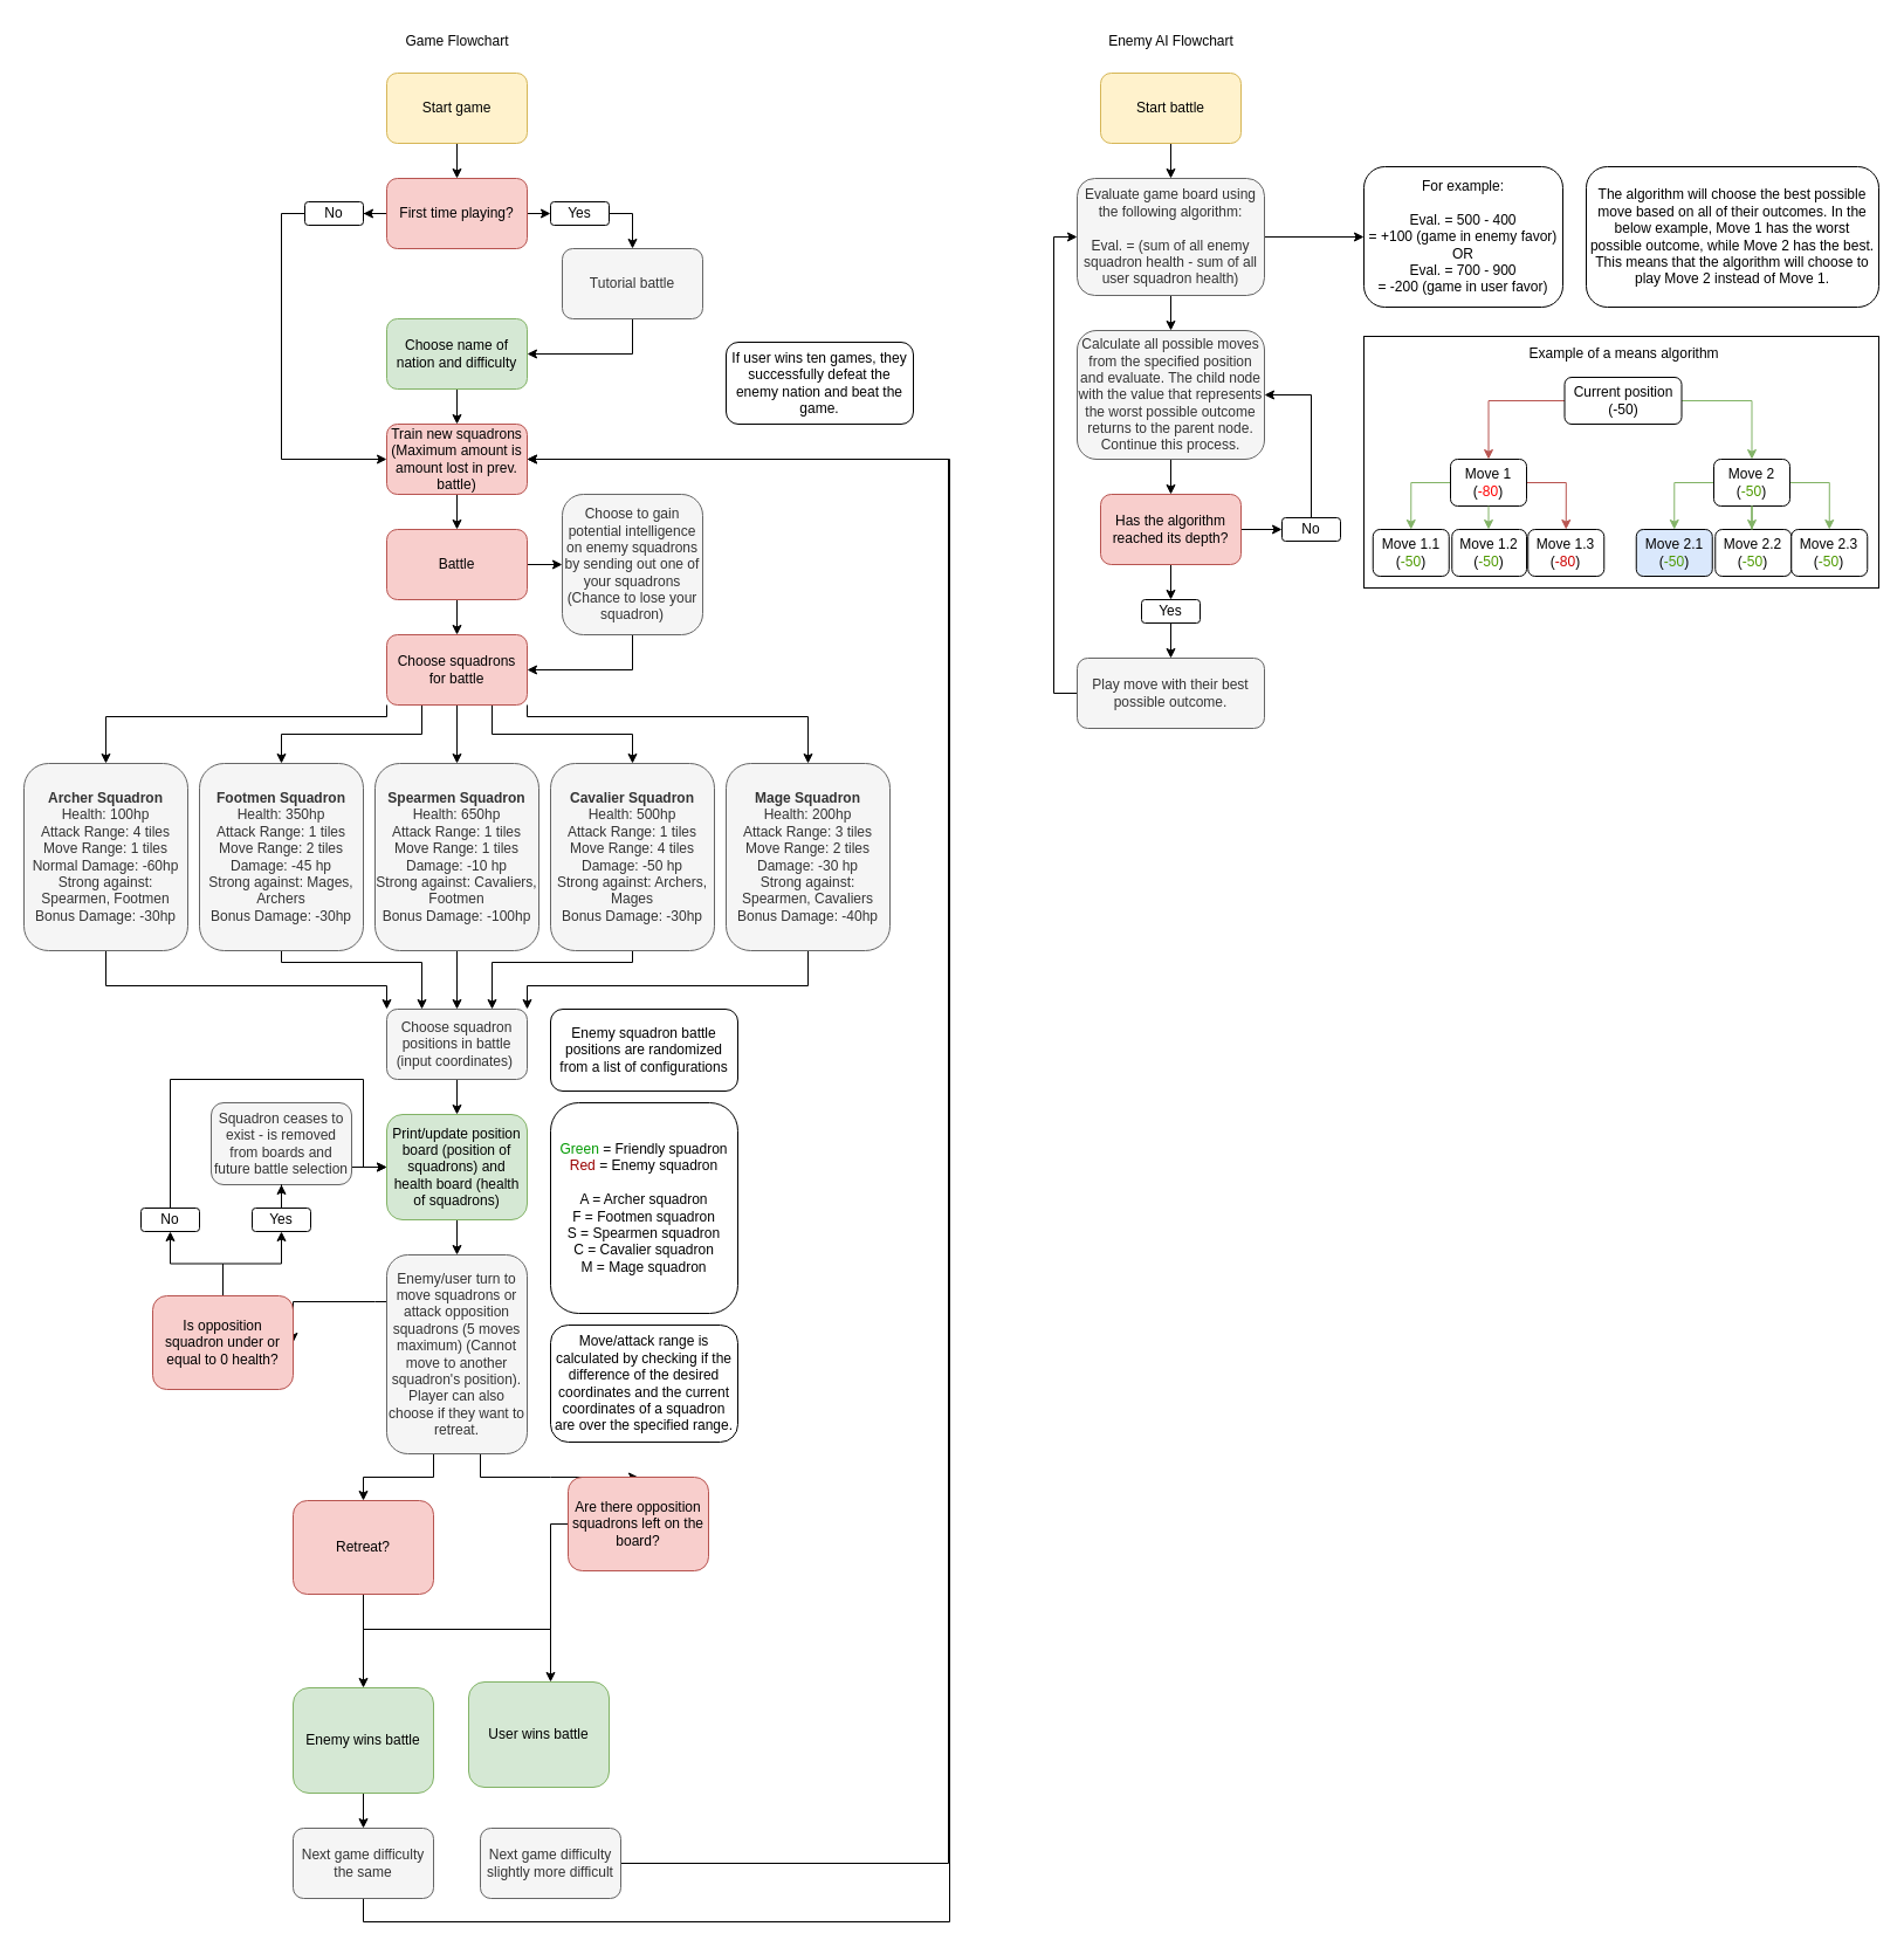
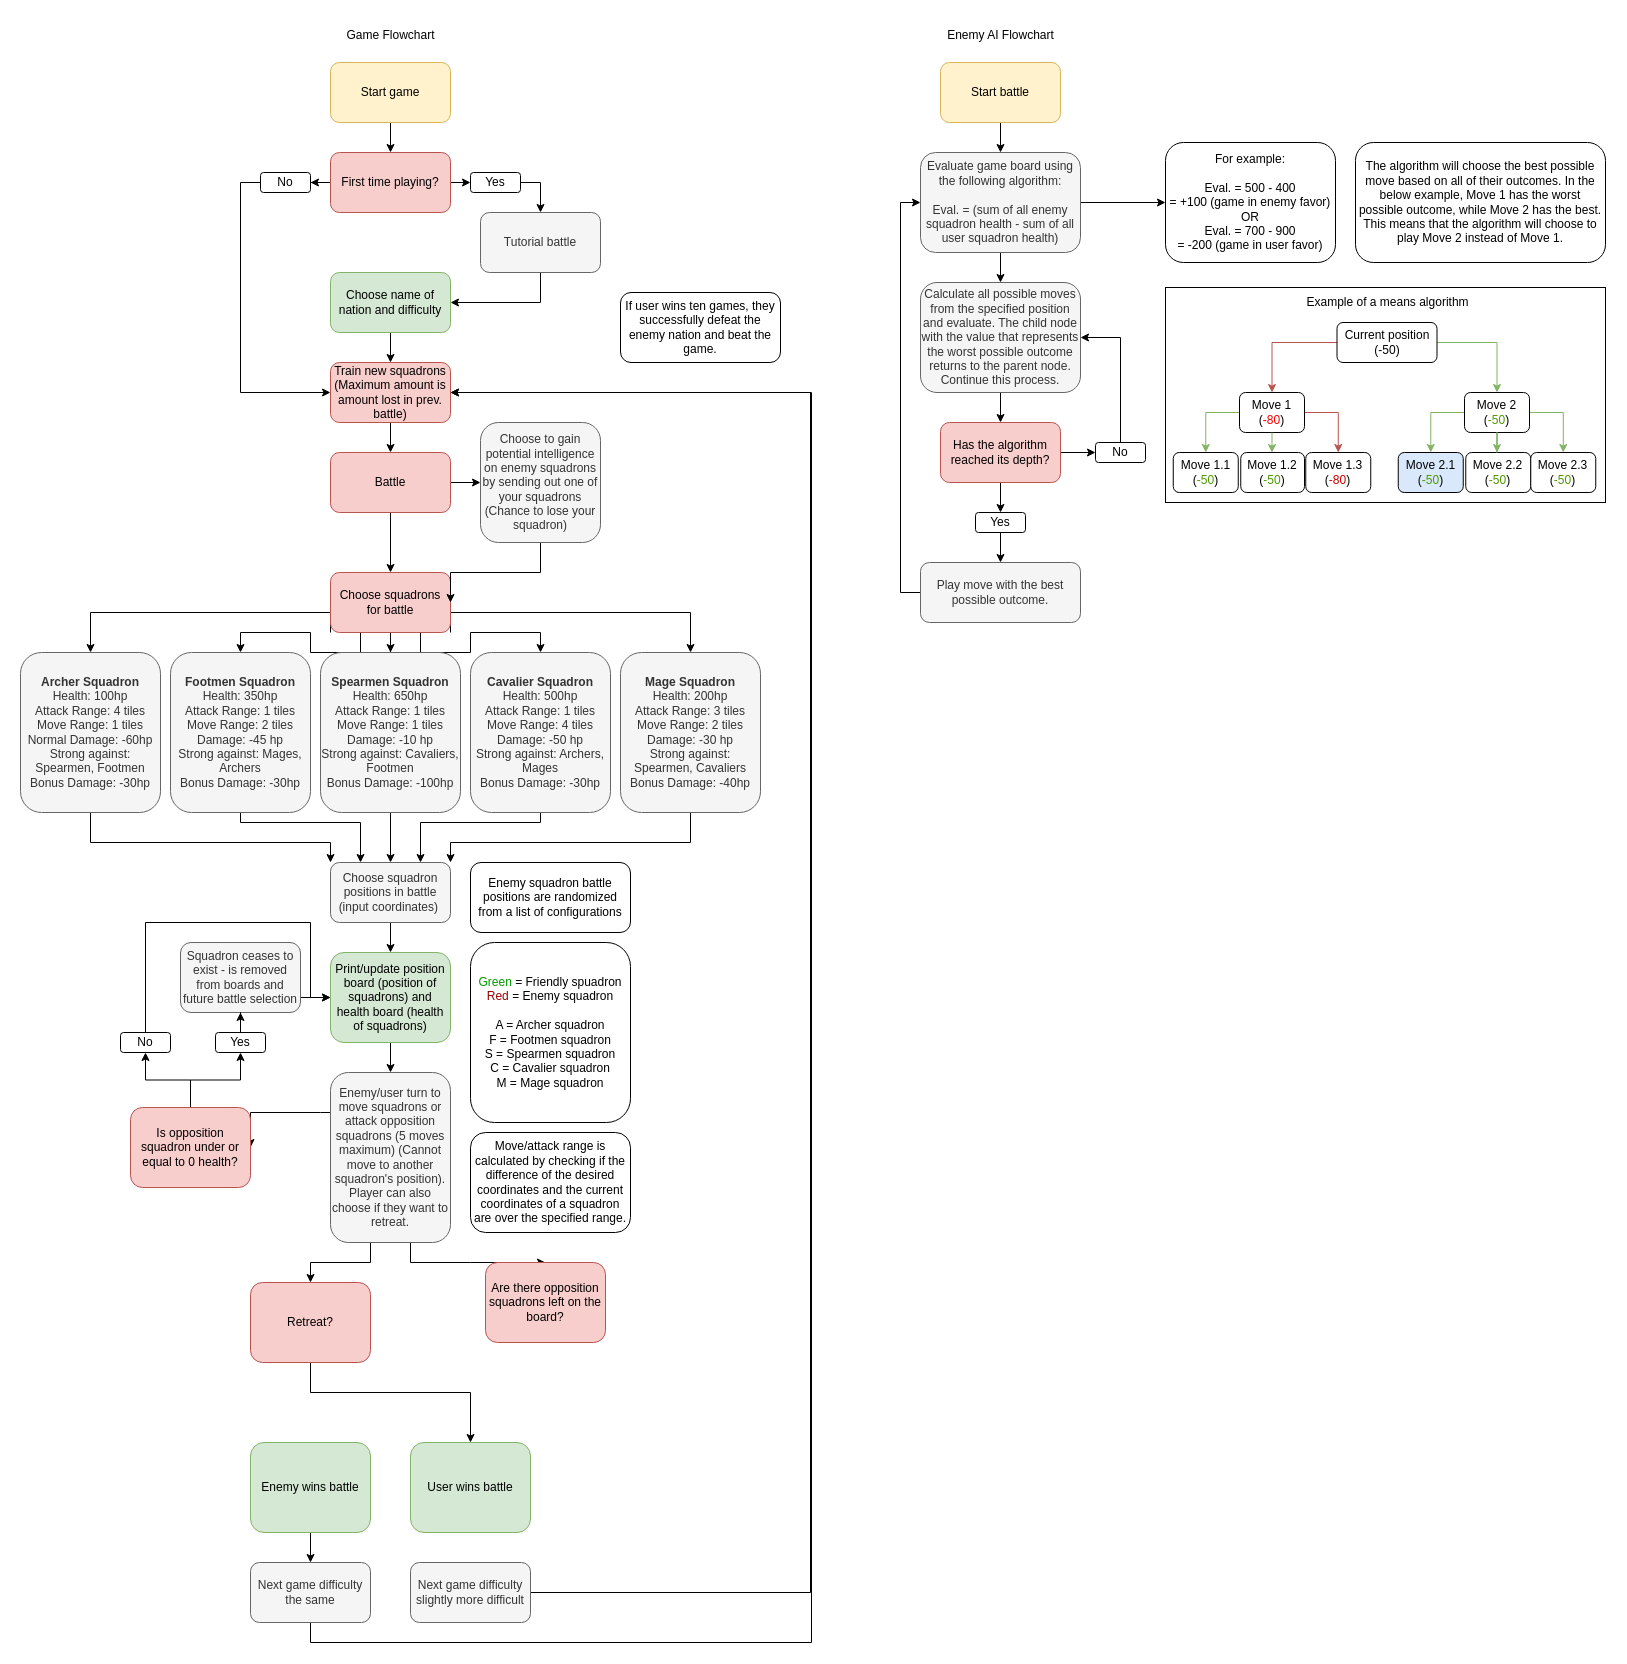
- <mxCell id="22" value="Choose squadrons for battle" style="rounded=1;whiteSpace=wrap;html=1;fillColor=#f8cecc;strokeColor=#b85450;" parent="1" vertex="1"><mxGeometry x="330" y="542" width="120" height="60" as="geometry" /></mxCell>
+ <mxCell id="22" value="Choose squadrons for battle" style="rounded=1;whiteSpace=wrap;html=1;fillColor=#f8cecc;strokeColor=#b85450;" parent="1" vertex="1"><mxGeometry x="330" y="572" width="120" height="60" as="geometry" /></mxCell>
- <mxCell id="108" value="Play move with their best possible outcome." style="rounded=1;whiteSpace=wrap;html=1;fillColor=#f5f5f5;fontColor=#333333;strokeColor=#666666;" parent="1" vertex="1"><mxGeometry x="920" y="562" width="160" height="60" as="geometry" /></mxCell>
+ <mxCell id="108" value="Play move with the best possible outcome." style="rounded=1;whiteSpace=wrap;html=1;fillColor=#f5f5f5;fontColor=#333333;strokeColor=#666666;" parent="1" vertex="1"><mxGeometry x="920" y="562" width="160" height="60" as="geometry" /></mxCell>
- <mxCell id="54" style="edgeStyle=orthogonalEdgeStyle;rounded=0;orthogonalLoop=1;jettySize=auto;html=1;" parent="1" source="55" target="60" edge="1"><mxGeometry relative="1" as="geometry"><Array as="points"><mxPoint x="470" y="1392" /><mxPoint x="310" y="1392" /></Array></mxGeometry></mxCell>
- <mxCell id="58" value="User wins battle" style="rounded=1;whiteSpace=wrap;html=1;fillColor=#d5e8d4;strokeColor=#82b366;" parent="1" vertex="1"><mxGeometry x="400" y="1437" width="120" height="90" as="geometry" /></mxCell>
+ <mxCell id="58" value="User wins battle" style="rounded=1;whiteSpace=wrap;html=1;fillColor=#d5e8d4;strokeColor=#82b366;" parent="1" vertex="1"><mxGeometry x="410" y="1442" width="120" height="90" as="geometry" /></mxCell>
